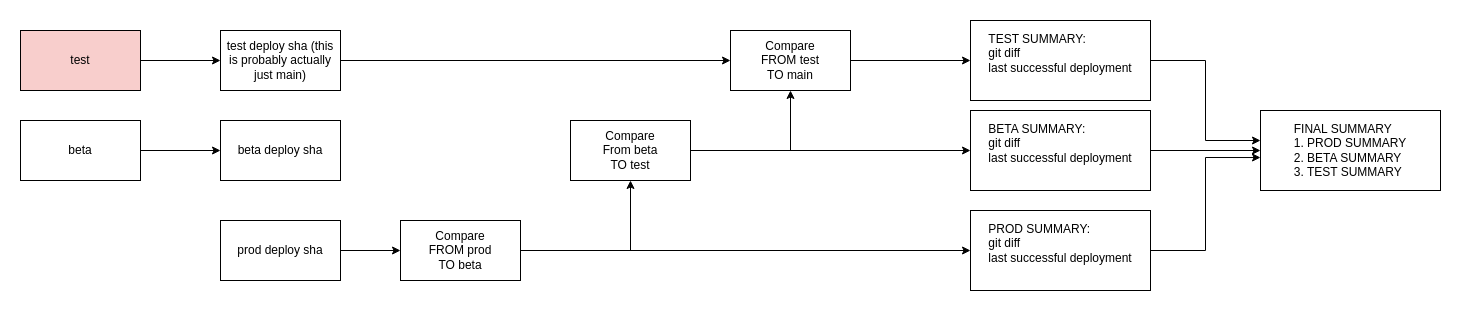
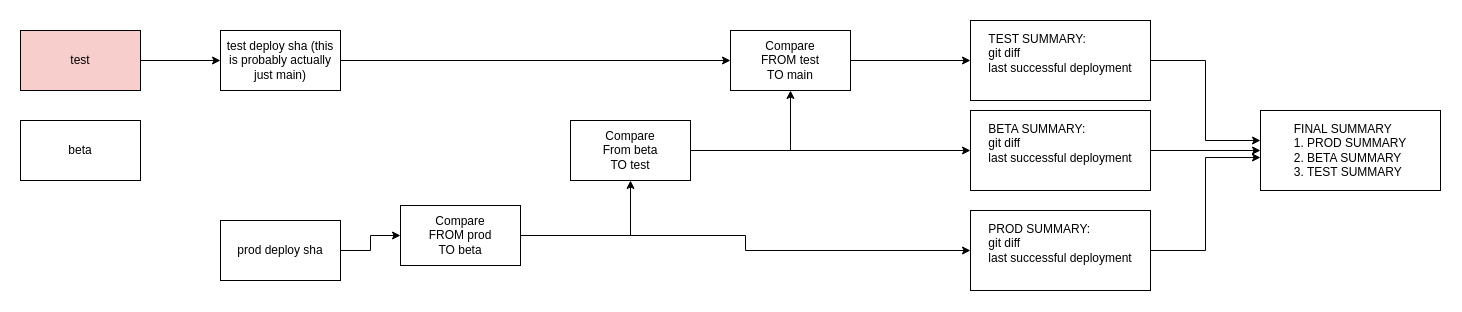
- <mxCell id="4" style="edgeStyle=orthogonalEdgeStyle;rounded=0;orthogonalLoop=1;jettySize=auto;html=1;entryX=0;entryY=0.5;entryDx=0;entryDy=0;" edge="1" parent="1" source="5" target="8"><mxGeometry relative="1" as="geometry" /></mxCell>
- <mxCell id="8" value="beta deploy sha" style="rounded=0;whiteSpace=wrap;html=1;" vertex="1" parent="1"><mxGeometry x="220" y="120" width="120" height="60" as="geometry" /></mxCell>
- <mxCell id="18" value="Compare&lt;div&gt;FROM prod&lt;/div&gt;&lt;div&gt;TO beta&lt;/div&gt;" style="whiteSpace=wrap;html=1;rounded=0;" vertex="1" parent="1"><mxGeometry x="400" y="220" width="120" height="60" as="geometry" /></mxCell>
+ <mxCell id="18" value="Compare&lt;div&gt;FROM prod&lt;/div&gt;&lt;div&gt;TO beta&lt;/div&gt;" style="whiteSpace=wrap;html=1;rounded=0;" vertex="1" parent="1"><mxGeometry x="400" y="205" width="120" height="60" as="geometry" /></mxCell>
